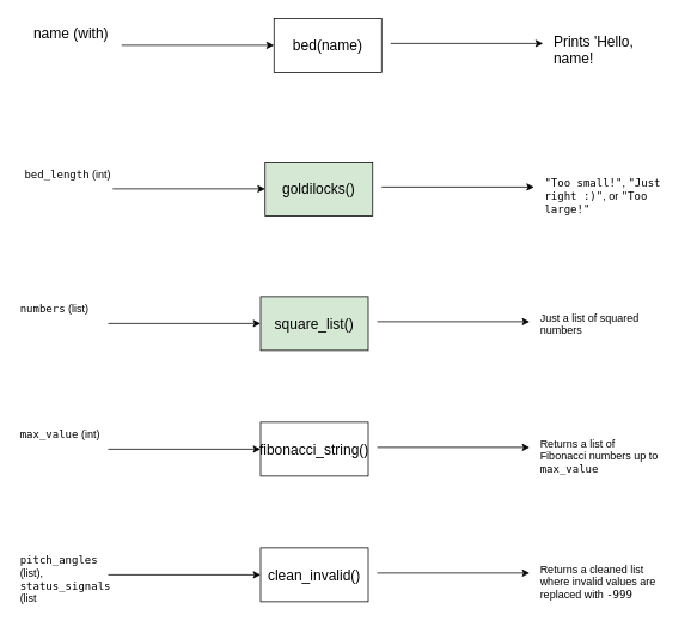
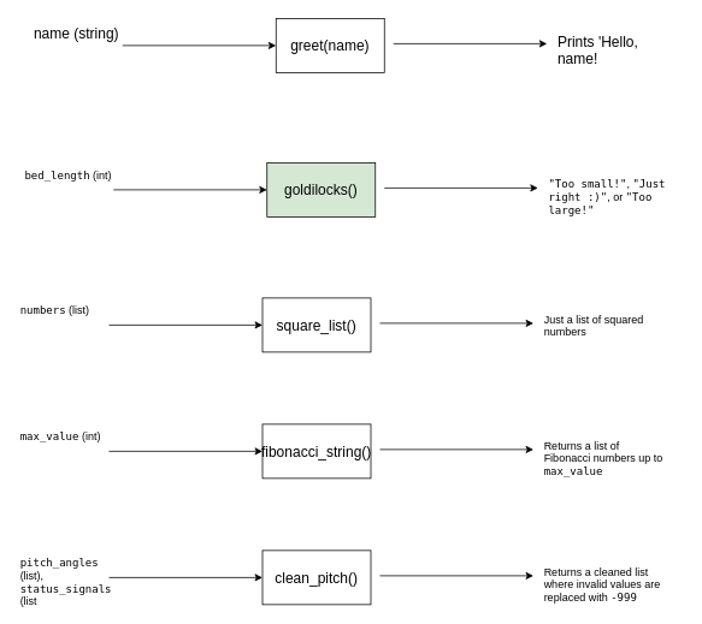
- <mxCell id="5" value="&lt;font style=&quot;font-size: 16px;&quot;&gt;name (with)&lt;/font&gt;" style="text;whiteSpace=wrap;html=1;" vertex="1" parent="1"><mxGeometry x="35" y="20" width="100" height="40" as="geometry" /></mxCell>
+ <mxCell id="5" value="&lt;font style=&quot;font-size: 16px;&quot;&gt;name (string)&lt;/font&gt;" style="text;whiteSpace=wrap;html=1;" vertex="1" parent="1"><mxGeometry x="35" y="20" width="100" height="40" as="geometry" /></mxCell>
- <mxCell id="3" value="&lt;font style=&quot;font-size: 16px;&quot;&gt;bed(name)&lt;/font&gt;" style="rounded=0;whiteSpace=wrap;html=1;" vertex="1" parent="1"><mxGeometry x="305" y="20" width="120" height="60" as="geometry" /></mxCell>
+ <mxCell id="3" value="&lt;font style=&quot;font-size: 16px;&quot;&gt;greet(name)&lt;/font&gt;" style="rounded=0;whiteSpace=wrap;html=1;" vertex="1" parent="1"><mxGeometry x="305" y="20" width="120" height="60" as="geometry" /></mxCell>
- <mxCell id="13" value="&lt;font style=&quot;font-size: 16px;&quot;&gt;square_list()&lt;/font&gt;" style="rounded=0;whiteSpace=wrap;html=1;fillColor=#d5e8d4;" vertex="1" parent="1"><mxGeometry x="290" y="330" width="120" height="60" as="geometry" /></mxCell>
+ <mxCell id="13" value="&lt;font style=&quot;font-size: 16px;&quot;&gt;square_list()&lt;/font&gt;" style="rounded=0;whiteSpace=wrap;html=1;" vertex="1" parent="1"><mxGeometry x="290" y="330" width="120" height="60" as="geometry" /></mxCell>
- <mxCell id="23" value="&lt;font style=&quot;font-size: 16px;&quot;&gt;clean_invalid()&lt;/font&gt;" style="rounded=0;whiteSpace=wrap;html=1;" vertex="1" parent="1"><mxGeometry x="290" y="610" width="120" height="60" as="geometry" /></mxCell>
+ <mxCell id="23" value="&lt;font style=&quot;font-size: 16px;&quot;&gt;clean_pitch()&lt;/font&gt;" style="rounded=0;whiteSpace=wrap;html=1;" vertex="1" parent="1"><mxGeometry x="290" y="610" width="120" height="60" as="geometry" /></mxCell>
